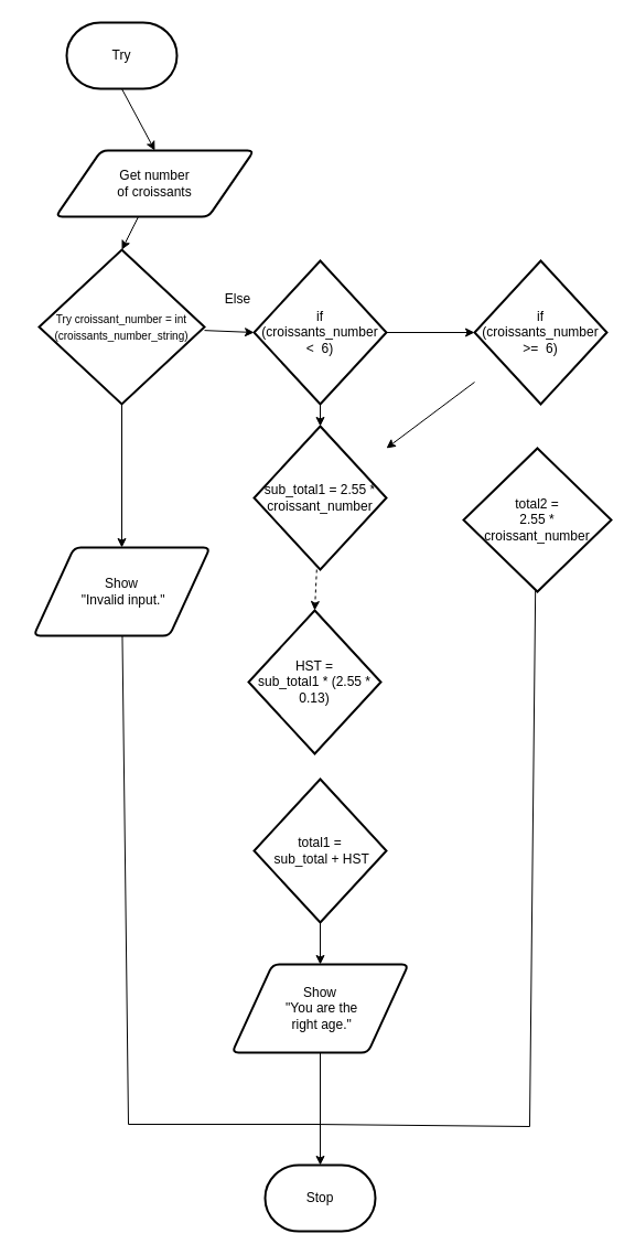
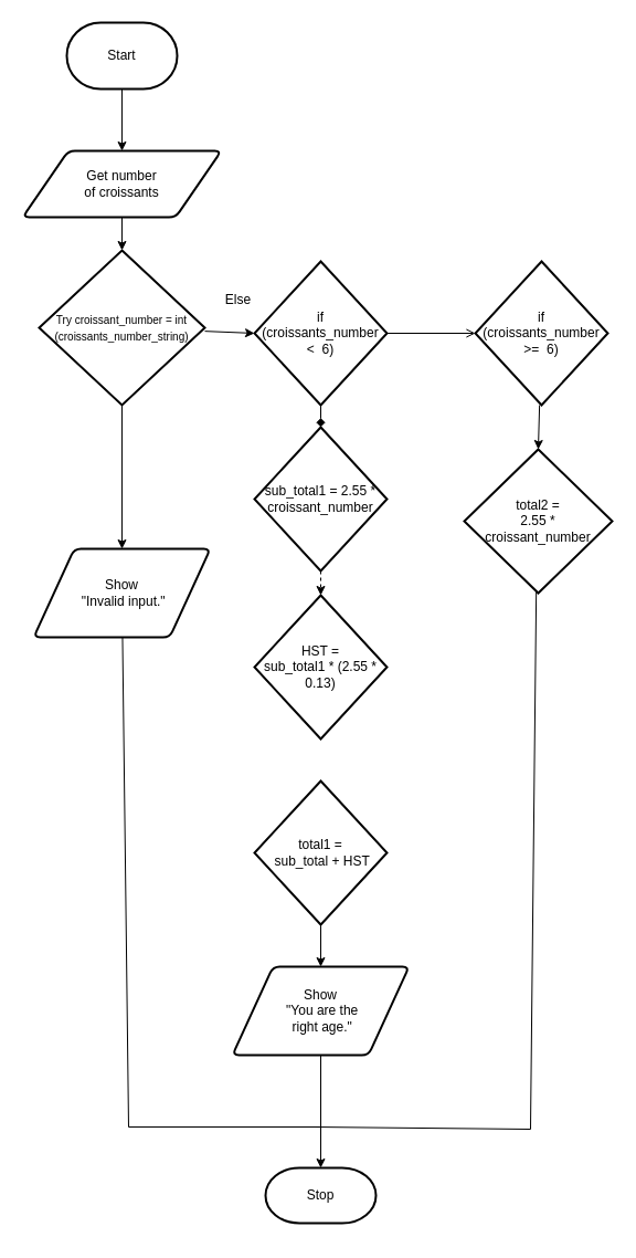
- <mxCell id="3" value="Try" style="strokeWidth=2;html=1;shape=mxgraph.flowchart.terminator;whiteSpace=wrap;" vertex="1" parent="1"><mxGeometry x="60" y="20" width="100" height="60" as="geometry" /></mxCell>
+ <mxCell id="3" value="Start" style="strokeWidth=2;html=1;shape=mxgraph.flowchart.terminator;whiteSpace=wrap;" vertex="1" parent="1"><mxGeometry x="60" y="20" width="100" height="60" as="geometry" /></mxCell>
- <mxCell id="6" value="Get number &lt;br&gt;of croissants" style="shape=parallelogram;html=1;strokeWidth=2;perimeter=parallelogramPerimeter;whiteSpace=wrap;rounded=1;arcSize=12;size=0.23;" vertex="1" parent="1"><mxGeometry x="50" y="136" width="180" height="60" as="geometry" /></mxCell>
+ <mxCell id="6" value="Get number &lt;br&gt;of croissants" style="shape=parallelogram;html=1;strokeWidth=2;perimeter=parallelogramPerimeter;whiteSpace=wrap;rounded=1;arcSize=12;size=0.23;" vertex="1" parent="1"><mxGeometry x="20" y="136" width="180" height="60" as="geometry" /></mxCell>
- <mxCell id="7" style="edgeStyle=none;rounded=0;html=1;entryX=0;entryY=0.5;entryDx=0;entryDy=0;entryPerimeter=0;fontSize=10;endArrow=classic;endFill=1;" edge="1" parent="1" source="9" target="19"><mxGeometry relative="1" as="geometry" /></mxCell>
+ <mxCell id="7" style="edgeStyle=none;rounded=0;html=1;entryX=0;entryY=0.5;entryDx=0;entryDy=0;entryPerimeter=0;fontSize=10;endArrow=open;endFill=1;" edge="1" parent="1" source="9" target="19"><mxGeometry relative="1" as="geometry" /></mxCell>
- <mxCell id="18" style="edgeStyle=none;rounded=0;html=1;fontSize=10;endArrow=classic;endFill=1;" edge="1" parent="1" source="19" target="21"><mxGeometry relative="1" as="geometry" /></mxCell>
+ <mxCell id="18" style="edgeStyle=none;rounded=0;html=1;entryX=0.5;entryY=0;entryDx=0;entryDy=0;entryPerimeter=0;fontSize=10;endArrow=classic;endFill=1;" edge="1" parent="1" source="19" target="23"><mxGeometry relative="1" as="geometry" /></mxCell>
- <mxCell id="8" style="edgeStyle=none;rounded=0;html=1;entryX=0.5;entryY=0;entryDx=0;entryDy=0;entryPerimeter=0;fontSize=10;endArrow=classic;endFill=1;" edge="1" parent="1" source="9" target="21"><mxGeometry relative="1" as="geometry" /></mxCell>
+ <mxCell id="8" style="edgeStyle=none;rounded=0;html=1;entryX=0.5;entryY=0;entryDx=0;entryDy=0;entryPerimeter=0;fontSize=10;endArrow=diamond;endFill=1;" edge="1" parent="1" source="9" target="21"><mxGeometry relative="1" as="geometry" /></mxCell>
- <mxCell id="24" value="HST = &lt;br&gt;sub_total1 * (2.55 * 0.13)" style="strokeWidth=2;html=1;shape=mxgraph.flowchart.decision;whiteSpace=wrap;" vertex="1" parent="1"><mxGeometry x="225" y="553" width="120" height="130" as="geometry" /></mxCell>
+ <mxCell id="24" value="HST = &lt;br&gt;sub_total1 * (2.55 * 0.13)" style="strokeWidth=2;html=1;shape=mxgraph.flowchart.decision;whiteSpace=wrap;" vertex="1" parent="1"><mxGeometry x="230" y="538" width="120" height="130" as="geometry" /></mxCell>
- <mxCell id="4" value="Stop" style="strokeWidth=2;html=1;shape=mxgraph.flowchart.terminator;whiteSpace=wrap;" vertex="1" parent="1"><mxGeometry x="240" y="1056" width="100" height="60" as="geometry" /></mxCell>
+ <mxCell id="4" value="Stop" style="strokeWidth=2;html=1;shape=mxgraph.flowchart.terminator;whiteSpace=wrap;" vertex="1" parent="1"><mxGeometry x="240" y="1056" width="100" height="50" as="geometry" /></mxCell>
